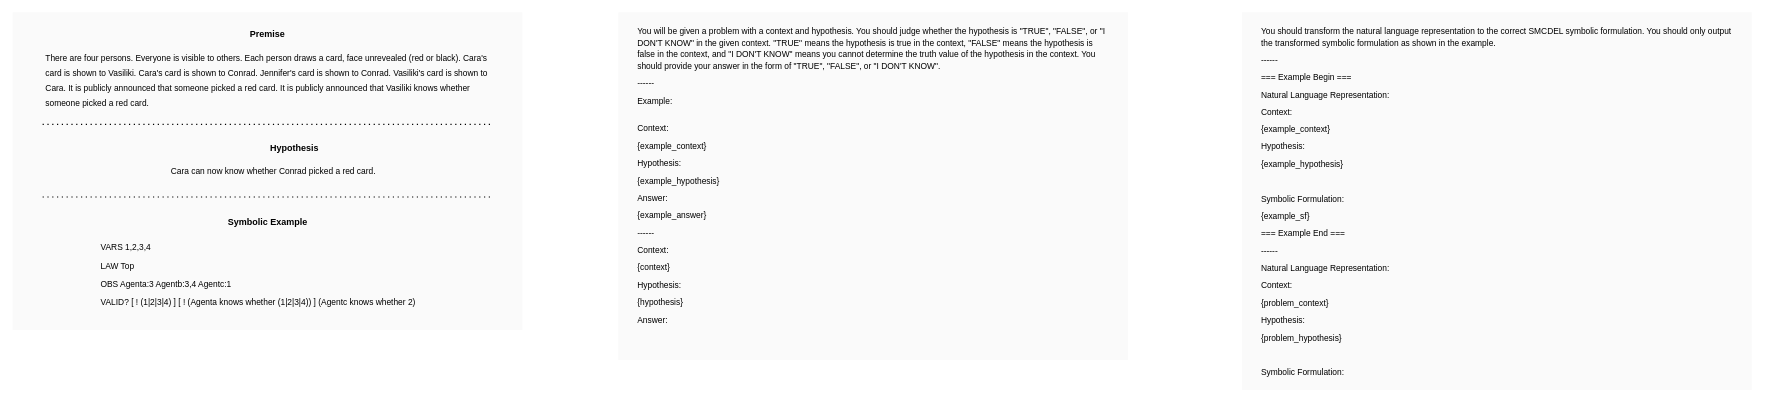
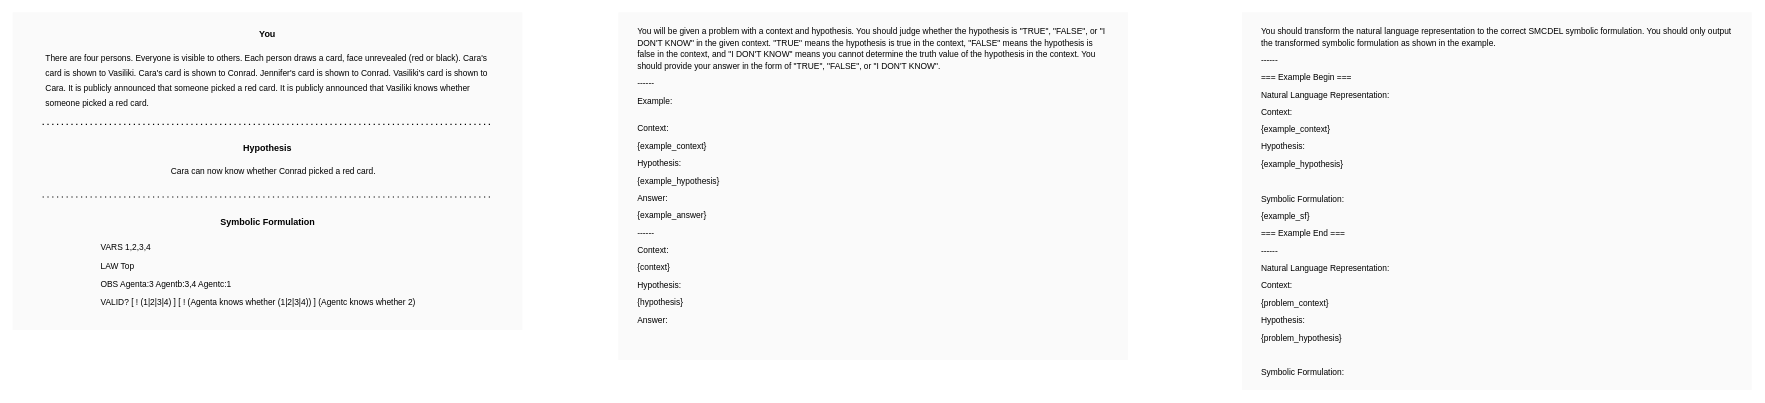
- <mxCell id="4" value="&lt;font style=&quot;font-size: 15px;&quot;&gt;&lt;b&gt;Premise&lt;/b&gt;&lt;/font&gt;" style="text;html=1;align=center;verticalAlign=middle;whiteSpace=wrap;rounded=0;container=0;" parent="2" vertex="1"><mxGeometry x="395" y="20" width="60" height="30" as="geometry" /></mxCell>
+ <mxCell id="4" value="&lt;font style=&quot;font-size: 15px;&quot;&gt;&lt;b&gt;You&lt;/b&gt;&lt;/font&gt;" style="text;html=1;align=center;verticalAlign=middle;whiteSpace=wrap;rounded=0;container=0;" parent="2" vertex="1"><mxGeometry x="395" y="20" width="60" height="30" as="geometry" /></mxCell>
- <mxCell id="6" value="&lt;b&gt;&lt;font style=&quot;font-size: 15px;&quot;&gt;Hypothesis&lt;/font&gt;&lt;/b&gt;" style="text;html=1;align=center;verticalAlign=middle;whiteSpace=wrap;rounded=0;container=0;" parent="2" vertex="1"><mxGeometry x="440" y="210" width="60" height="30" as="geometry" /></mxCell>
+ <mxCell id="6" value="&lt;b&gt;&lt;font style=&quot;font-size: 15px;&quot;&gt;Hypothesis&lt;/font&gt;&lt;/b&gt;" style="text;html=1;align=center;verticalAlign=middle;whiteSpace=wrap;rounded=0;container=0;" parent="2" vertex="1"><mxGeometry x="395" y="210" width="60" height="30" as="geometry" /></mxCell>
- <mxCell id="8" value="&lt;p style=&quot;line-height: 120%;&quot;&gt;&lt;b&gt;&lt;font style=&quot;font-size: 15px;&quot;&gt;Symbolic Example&lt;/font&gt;&lt;/b&gt;&lt;/p&gt;" style="text;html=1;align=center;verticalAlign=middle;whiteSpace=wrap;rounded=0;container=0;" parent="2" vertex="1"><mxGeometry x="334.73" y="332" width="180.54" height="37.14" as="geometry" /></mxCell>
+ <mxCell id="8" value="&lt;p style=&quot;line-height: 120%;&quot;&gt;&lt;b&gt;&lt;font style=&quot;font-size: 15px;&quot;&gt;Symbolic Formulation&lt;/font&gt;&lt;/b&gt;&lt;/p&gt;" style="text;html=1;align=center;verticalAlign=middle;whiteSpace=wrap;rounded=0;container=0;" parent="2" vertex="1"><mxGeometry x="334.73" y="332" width="180.54" height="37.14" as="geometry" /></mxCell>
